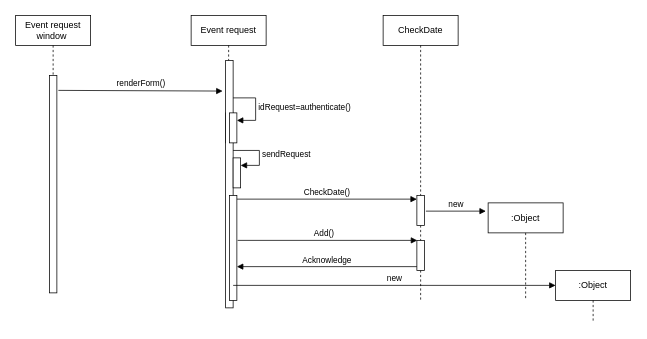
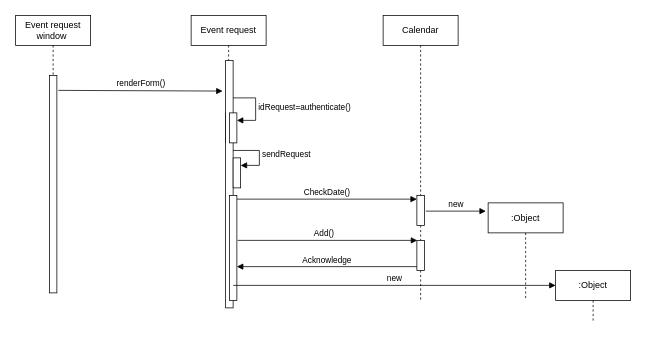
- <mxCell id="12" value="CheckDate" style="shape=umlLifeline;perimeter=lifelinePerimeter;whiteSpace=wrap;html=1;container=1;dropTarget=0;collapsible=0;recursiveResize=0;outlineConnect=0;portConstraint=eastwest;newEdgeStyle={&quot;curved&quot;:0,&quot;rounded&quot;:0};" vertex="1" parent="1"><mxGeometry x="510" y="20" width="100" height="380" as="geometry" /></mxCell>
+ <mxCell id="12" value="Calendar" style="shape=umlLifeline;perimeter=lifelinePerimeter;whiteSpace=wrap;html=1;container=1;dropTarget=0;collapsible=0;recursiveResize=0;outlineConnect=0;portConstraint=eastwest;newEdgeStyle={&quot;curved&quot;:0,&quot;rounded&quot;:0};" vertex="1" parent="1"><mxGeometry x="510" y="20" width="100" height="380" as="geometry" /></mxCell>
